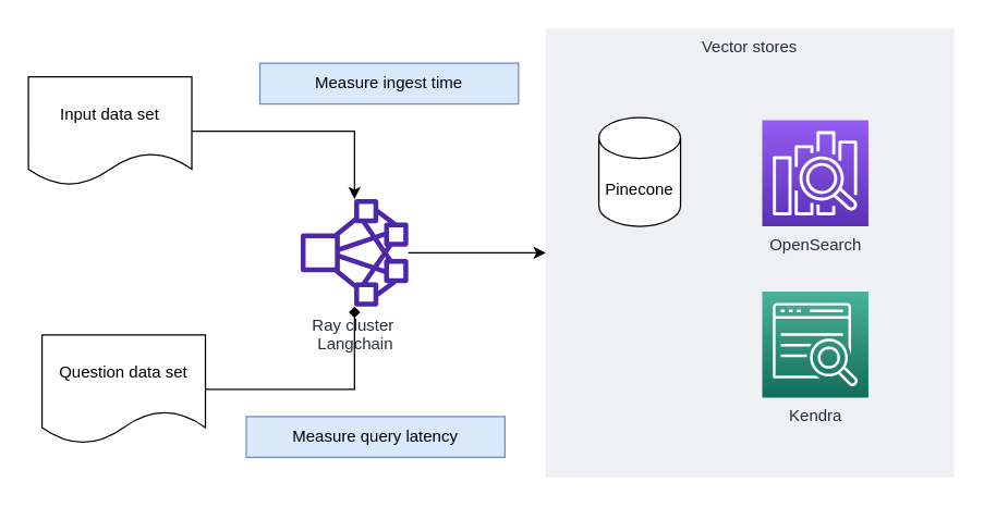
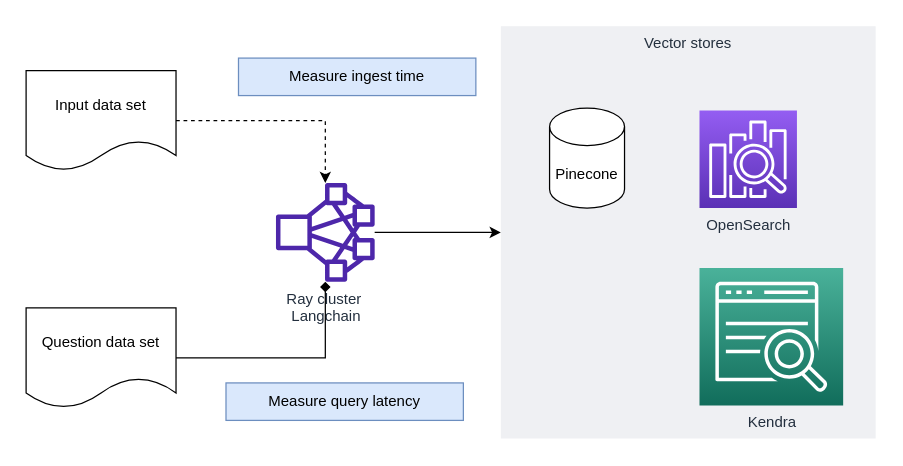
- <mxCell id="3" style="edgeStyle=orthogonalEdgeStyle;rounded=0;orthogonalLoop=1;jettySize=auto;html=1;" parent="1" source="4" target="8" edge="1"><mxGeometry relative="1" as="geometry" /></mxCell>
+ <mxCell id="3" style="edgeStyle=orthogonalEdgeStyle;rounded=0;orthogonalLoop=1;jettySize=auto;html=1;dashed=1;" parent="1" source="4" target="8" edge="1"><mxGeometry relative="1" as="geometry" /></mxCell>
- <mxCell id="11" value="Kendra" style="sketch=0;points=[[0,0,0],[0.25,0,0],[0.5,0,0],[0.75,0,0],[1,0,0],[0,1,0],[0.25,1,0],[0.5,1,0],[0.75,1,0],[1,1,0],[0,0.25,0],[0,0.5,0],[0,0.75,0],[1,0.25,0],[1,0.5,0],[1,0.75,0]];outlineConnect=0;fontColor=#232F3E;gradientColor=#4AB29A;gradientDirection=north;fillColor=#116D5B;strokeColor=#ffffff;dashed=0;verticalLabelPosition=bottom;verticalAlign=top;align=center;html=1;fontSize=12;fontStyle=0;aspect=fixed;shape=mxgraph.aws4.resourceIcon;resIcon=mxgraph.aws4.kendra;" vertex="1" parent="1"><mxGeometry x="559" y="214" width="78" height="78" as="geometry" /></mxCell>
+ <mxCell id="11" value="Kendra" style="sketch=0;points=[[0,0,0],[0.25,0,0],[0.5,0,0],[0.75,0,0],[1,0,0],[0,1,0],[0.25,1,0],[0.5,1,0],[0.75,1,0],[1,1,0],[0,0.25,0],[0,0.5,0],[0,0.75,0],[1,0.25,0],[1,0.5,0],[1,0.75,0]];outlineConnect=0;fontColor=#232F3E;gradientColor=#4AB29A;gradientDirection=north;fillColor=#116D5B;strokeColor=#ffffff;dashed=0;verticalLabelPosition=bottom;verticalAlign=top;align=center;html=1;fontSize=12;fontStyle=0;aspect=fixed;shape=mxgraph.aws4.resourceIcon;resIcon=mxgraph.aws4.kendra;" vertex="1" parent="1"><mxGeometry x="559" y="214" width="115" height="110" as="geometry" /></mxCell>
- <mxCell id="13" value="Question data set" style="shape=document;whiteSpace=wrap;html=1;boundedLbl=1;" vertex="1" parent="1"><mxGeometry x="30" y="246" width="120" height="80" as="geometry" /></mxCell>
+ <mxCell id="13" value="Question data set" style="shape=document;whiteSpace=wrap;html=1;boundedLbl=1;" vertex="1" parent="1"><mxGeometry x="20" y="246" width="120" height="80" as="geometry" /></mxCell>
